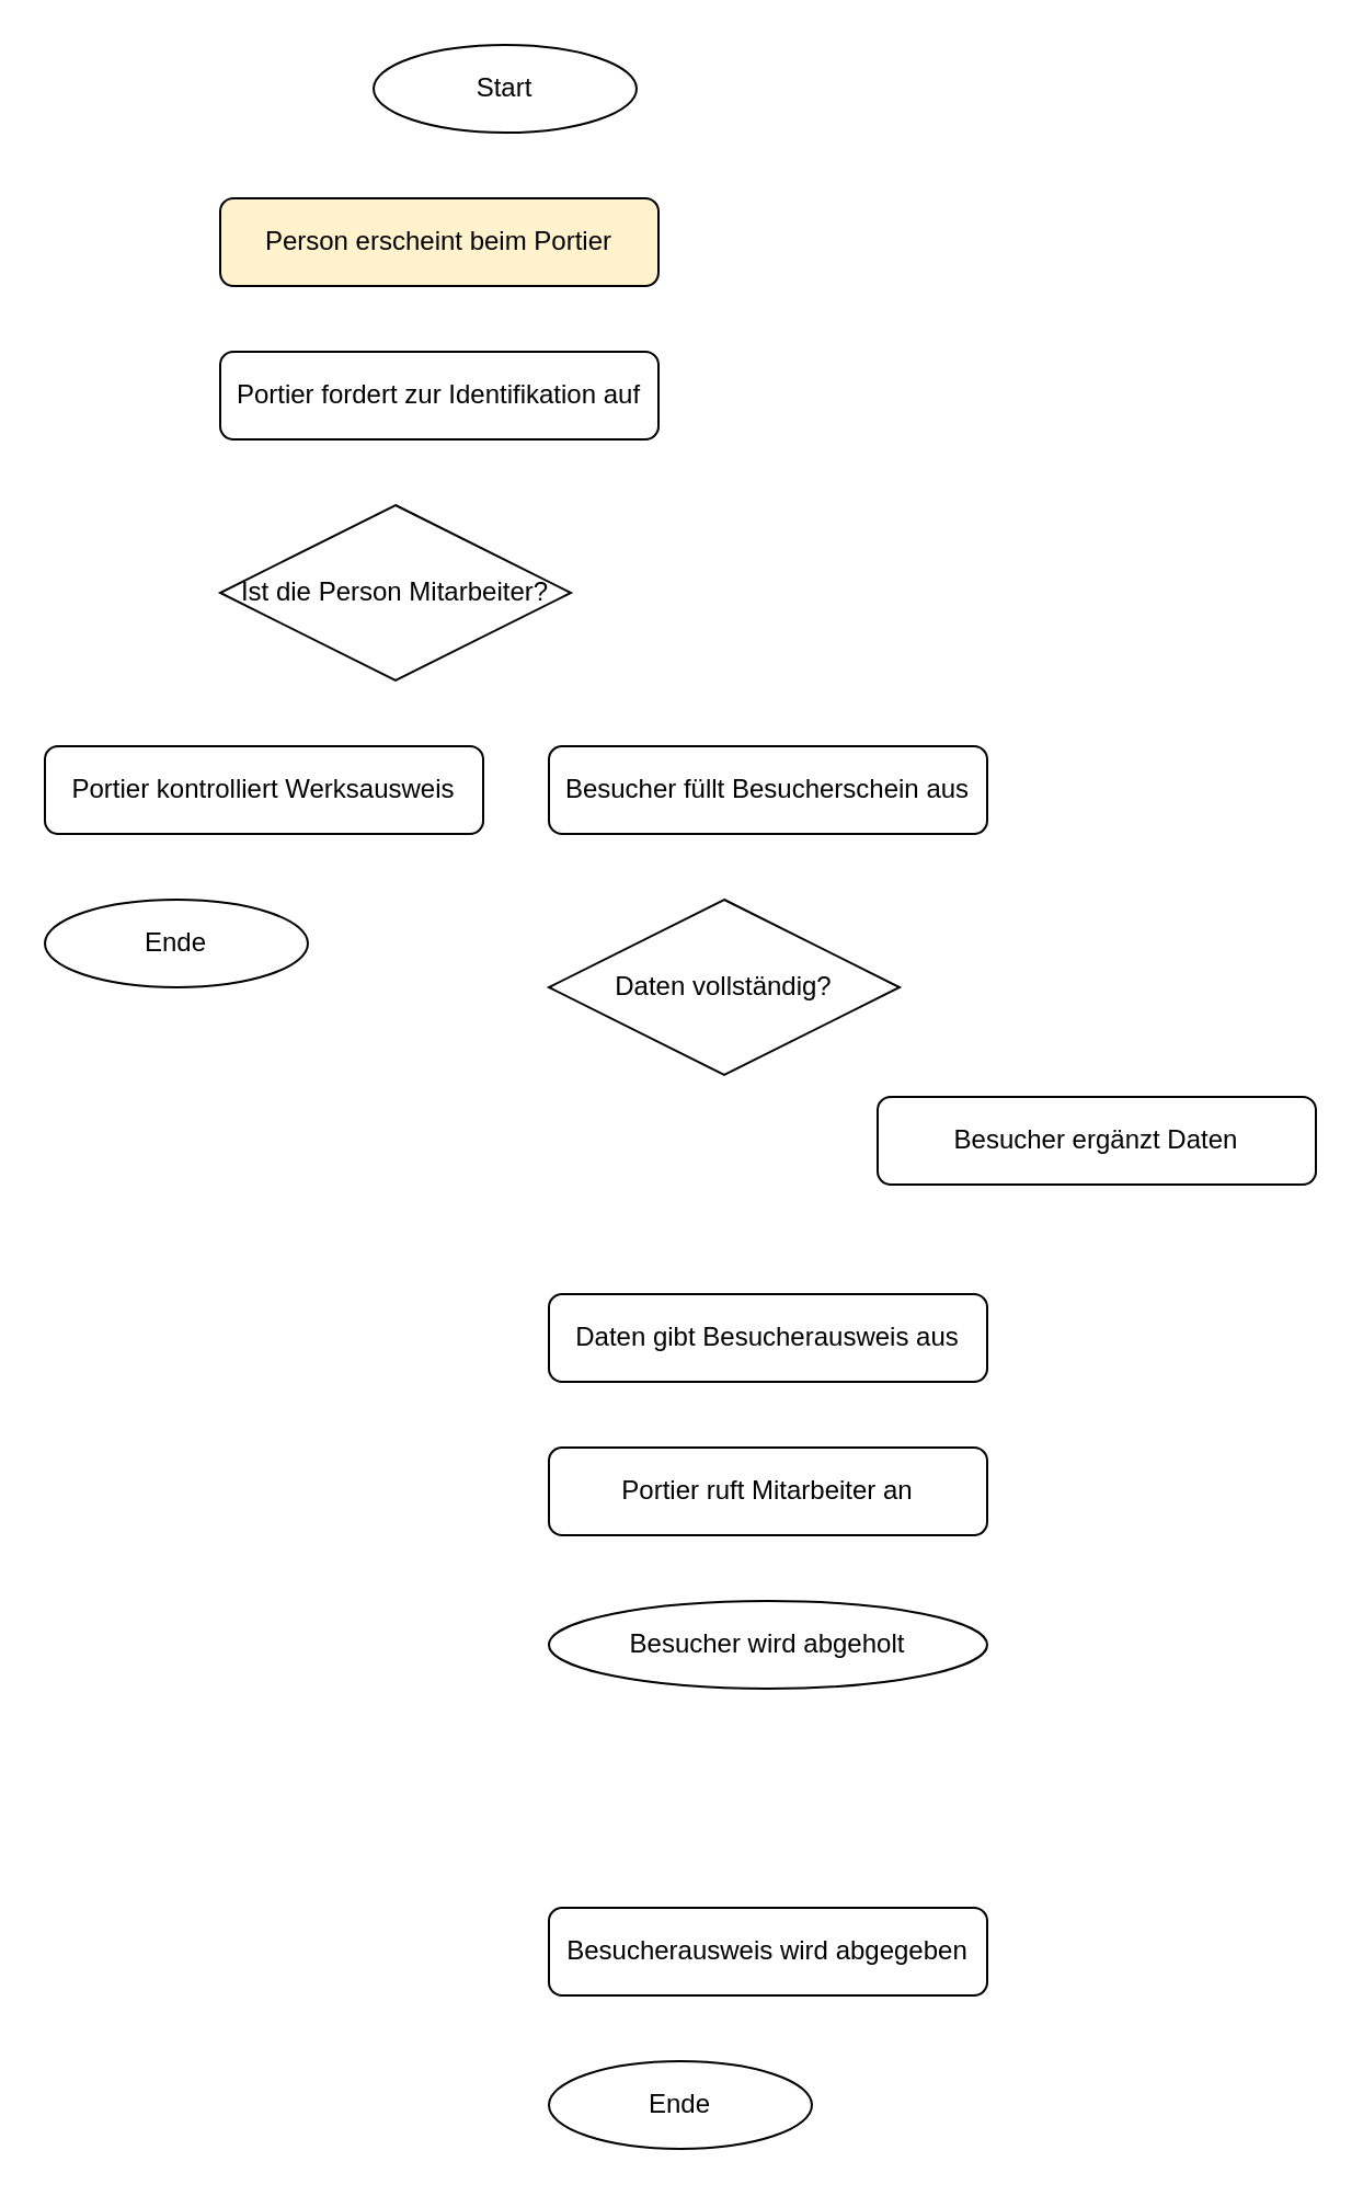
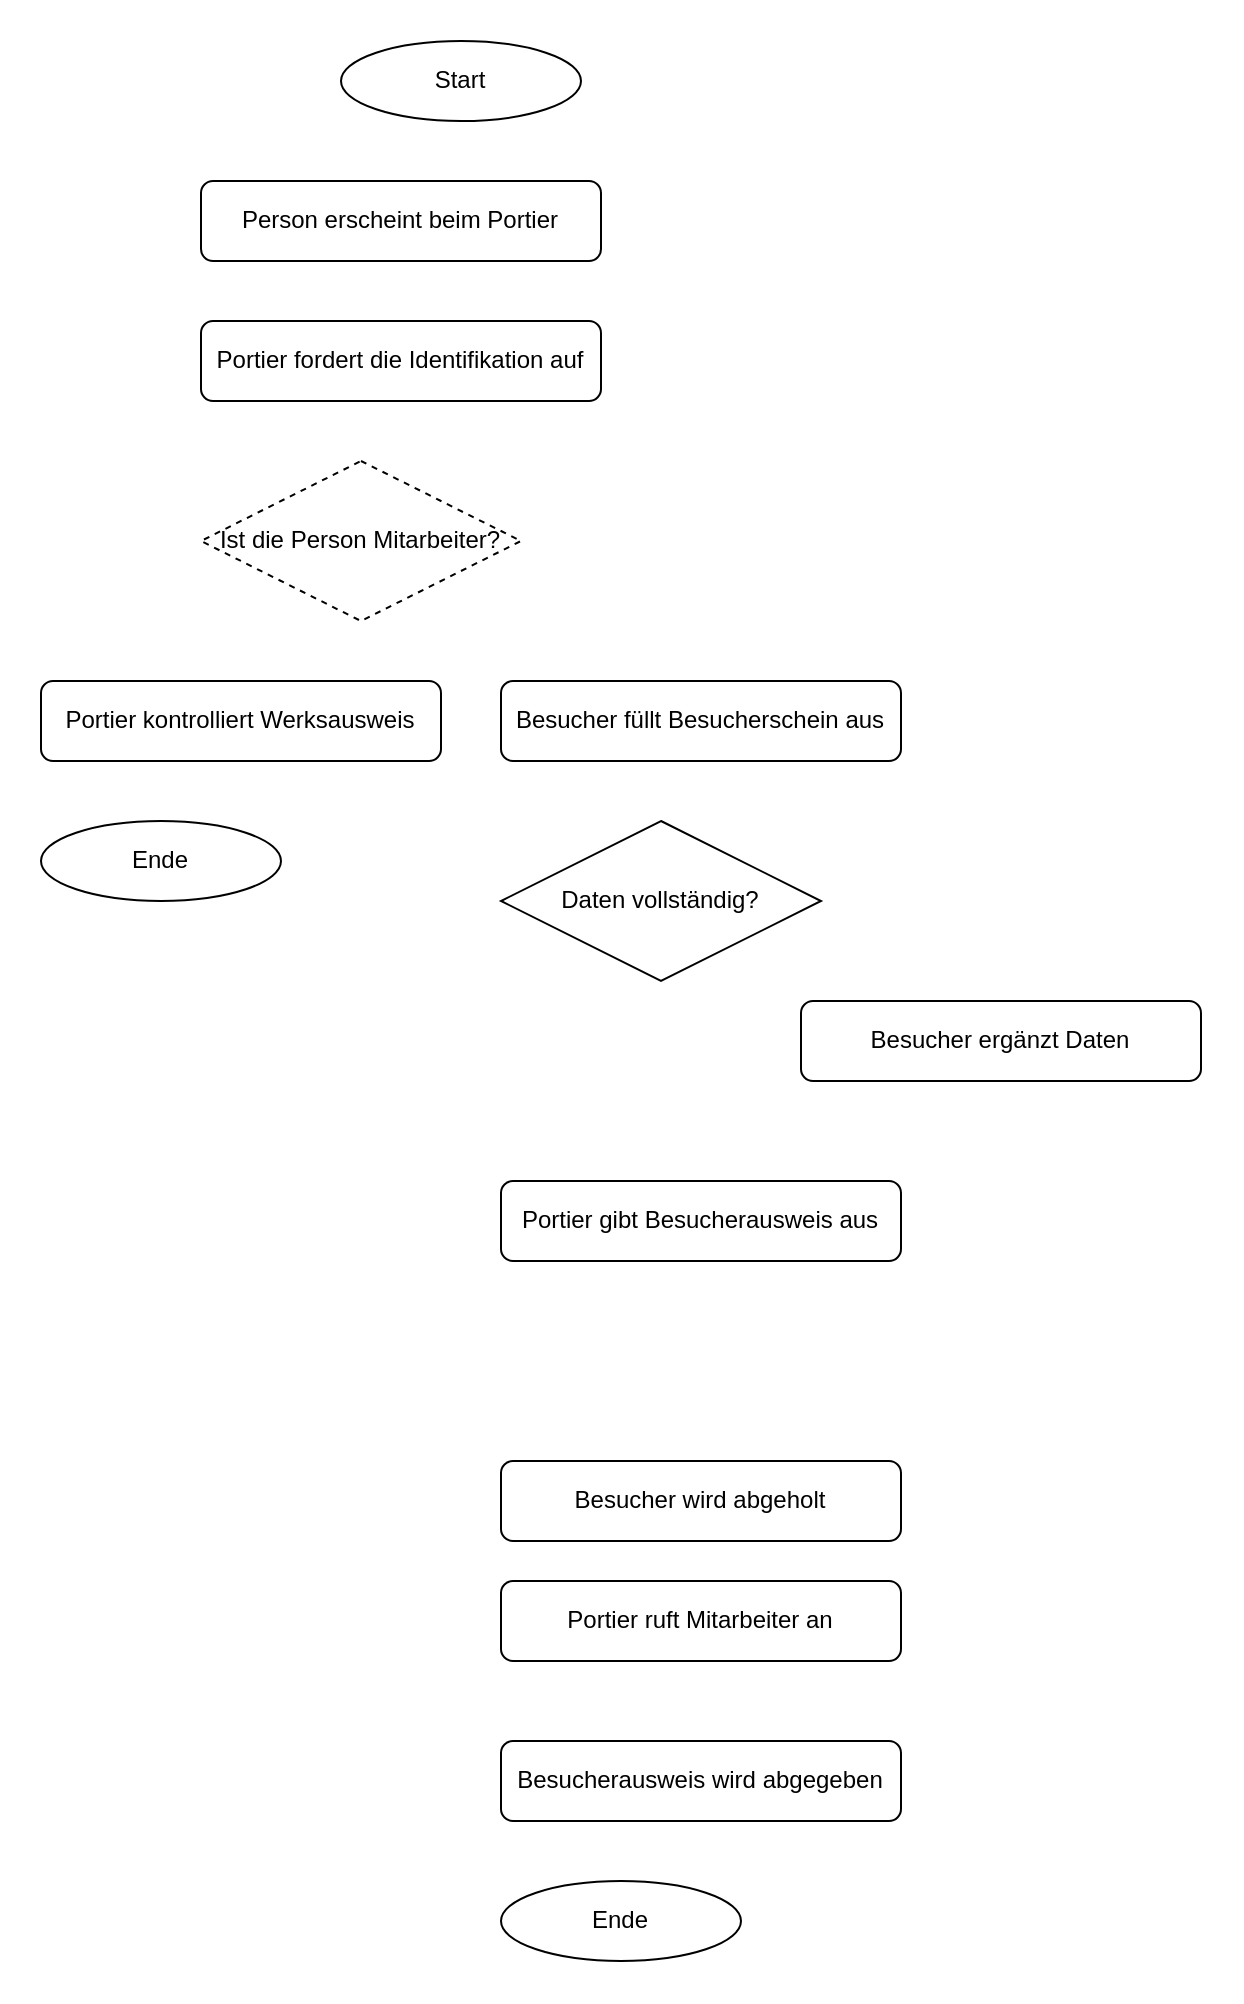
- <mxCell id="3" value="Person erscheint beim Portier" style="rounded=1;whiteSpace=wrap;html=1;fillColor=#fff2cc;" vertex="1" parent="1"><mxGeometry x="100" y="90" width="200" height="40" as="geometry" /></mxCell>
+ <mxCell id="3" value="Person erscheint beim Portier" style="rounded=1;whiteSpace=wrap;html=1;" vertex="1" parent="1"><mxGeometry x="100" y="90" width="200" height="40" as="geometry" /></mxCell>
- <mxCell id="4" value="Portier fordert zur Identifikation auf" style="rounded=1;whiteSpace=wrap;html=1;" vertex="1" parent="1"><mxGeometry x="100" y="160" width="200" height="40" as="geometry" /></mxCell>
+ <mxCell id="4" value="Portier fordert die Identifikation auf" style="rounded=1;whiteSpace=wrap;html=1;" vertex="1" parent="1"><mxGeometry x="100" y="160" width="200" height="40" as="geometry" /></mxCell>
- <mxCell id="5" value="Ist die Person Mitarbeiter?" style="rhombus;whiteSpace=wrap;html=1;" vertex="1" parent="1"><mxGeometry x="100" y="230" width="160" height="80" as="geometry" /></mxCell>
+ <mxCell id="5" value="Ist die Person Mitarbeiter?" style="rhombus;whiteSpace=wrap;html=1;dashed=1;" vertex="1" parent="1"><mxGeometry x="100" y="230" width="160" height="80" as="geometry" /></mxCell>
- <mxCell id="11" value="Daten gibt Besucherausweis aus" style="rounded=1;whiteSpace=wrap;html=1;" vertex="1" parent="1"><mxGeometry x="250" y="590" width="200" height="40" as="geometry" /></mxCell>
+ <mxCell id="11" value="Portier gibt Besucherausweis aus" style="rounded=1;whiteSpace=wrap;html=1;" vertex="1" parent="1"><mxGeometry x="250" y="590" width="200" height="40" as="geometry" /></mxCell>
- <mxCell id="12" value="Portier ruft Mitarbeiter an" style="rounded=1;whiteSpace=wrap;html=1;" vertex="1" parent="1"><mxGeometry x="250" y="660" width="200" height="40" as="geometry" /></mxCell>
+ <mxCell id="12" value="Portier ruft Mitarbeiter an" style="rounded=1;whiteSpace=wrap;html=1;" vertex="1" parent="1"><mxGeometry x="250" y="790" width="200" height="40" as="geometry" /></mxCell>
- <mxCell id="13" value="Besucher wird abgeholt" style="ellipse;whiteSpace=wrap;html=1;" vertex="1" parent="1"><mxGeometry x="250" y="730" width="200" height="40" as="geometry" /></mxCell>
+ <mxCell id="13" value="Besucher wird abgeholt" style="rounded=1;whiteSpace=wrap;html=1;" vertex="1" parent="1"><mxGeometry x="250" y="730" width="200" height="40" as="geometry" /></mxCell>
